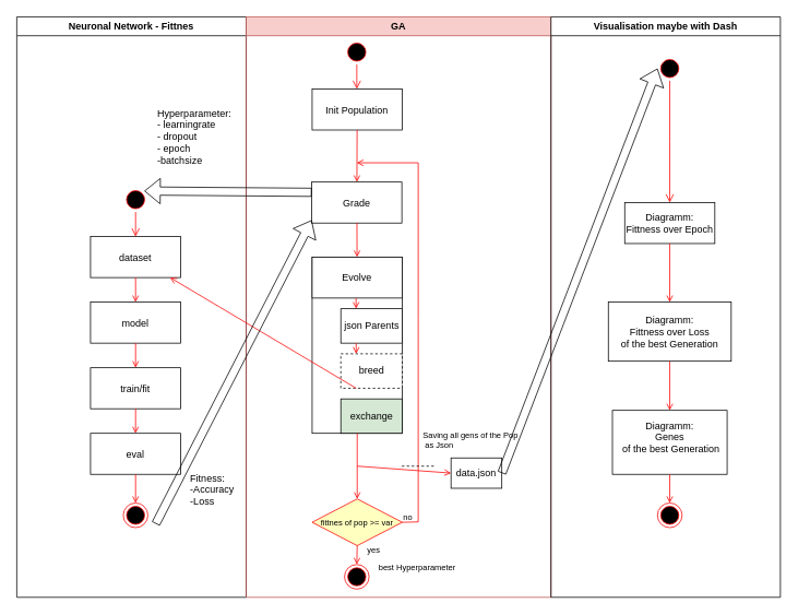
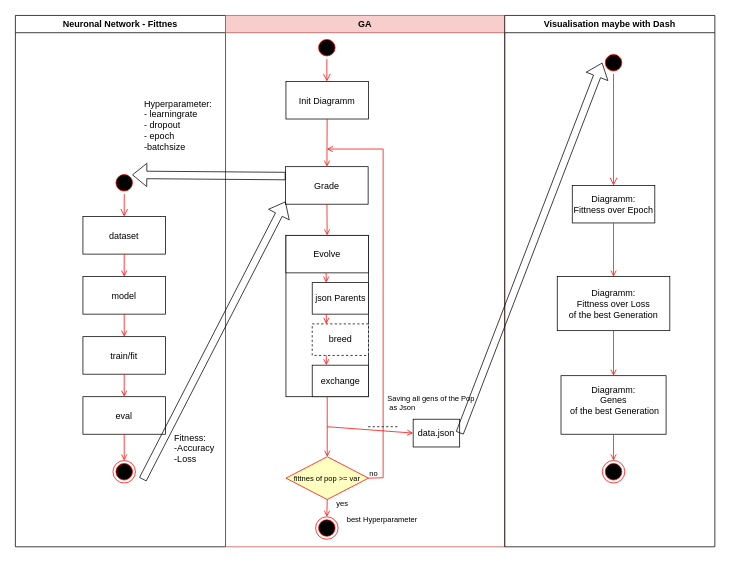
- <mxCell id="20" value="Init Population" style="" parent="16" vertex="1"><mxGeometry x="80.5" y="88" width="110" height="50" as="geometry" /></mxCell>
+ <mxCell id="20" value="Init Diagramm" style="" parent="16" vertex="1"><mxGeometry x="80.5" y="88" width="110" height="50" as="geometry" /></mxCell>
- <mxCell id="30" value="" style="endArrow=open;strokeColor=#FF0000;endFill=1;rounded=0;exitX=0.25;exitY=1;exitDx=0;exitDy=0;" parent="16" source="27" target="5" edge="1"><mxGeometry relative="1" as="geometry"><mxPoint x="144.286" y="407.857" as="sourcePoint" /><mxPoint x="-265.017" y="334.31" as="targetPoint" /></mxGeometry></mxCell>
+ <mxCell id="30" value="" style="endArrow=open;strokeColor=#FF0000;endFill=1;rounded=0;exitX=0.25;exitY=1;exitDx=0;exitDy=0;entryX=0.25;entryY=0;entryDx=0;entryDy=0;" parent="16" source="27" target="29" edge="1"><mxGeometry relative="1" as="geometry"><mxPoint x="144.286" y="407.857" as="sourcePoint" /><mxPoint x="-265.017" y="334.31" as="targetPoint" /></mxGeometry></mxCell>
- <mxCell id="29" value="exchange" style="rounded=0;whiteSpace=wrap;html=1;fillColor=#d5e8d4;" parent="16" vertex="1"><mxGeometry x="115.5" y="466" width="75" height="42" as="geometry" /></mxCell>
+ <mxCell id="29" value="exchange" style="rounded=0;whiteSpace=wrap;html=1;" parent="16" vertex="1"><mxGeometry x="115.5" y="466" width="75" height="42" as="geometry" /></mxCell>
